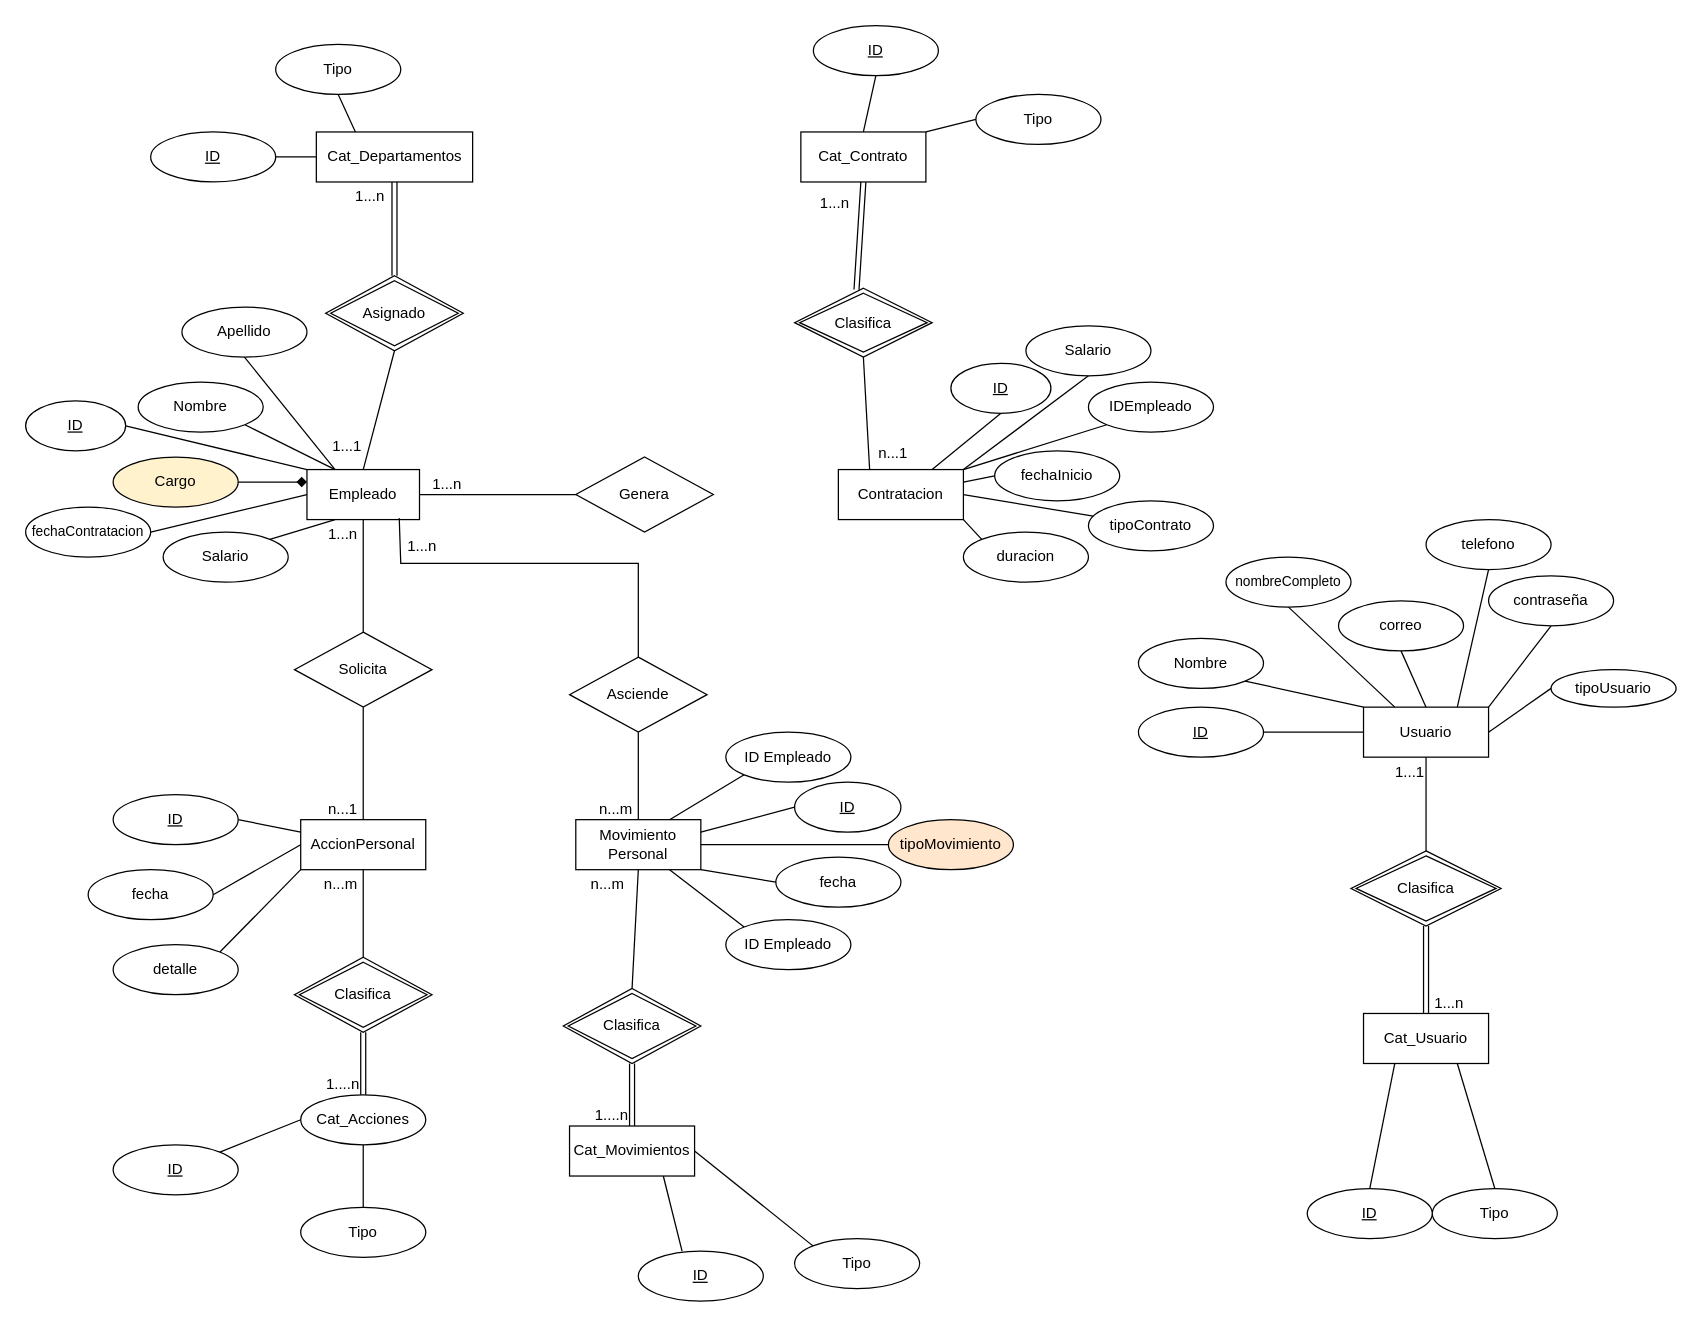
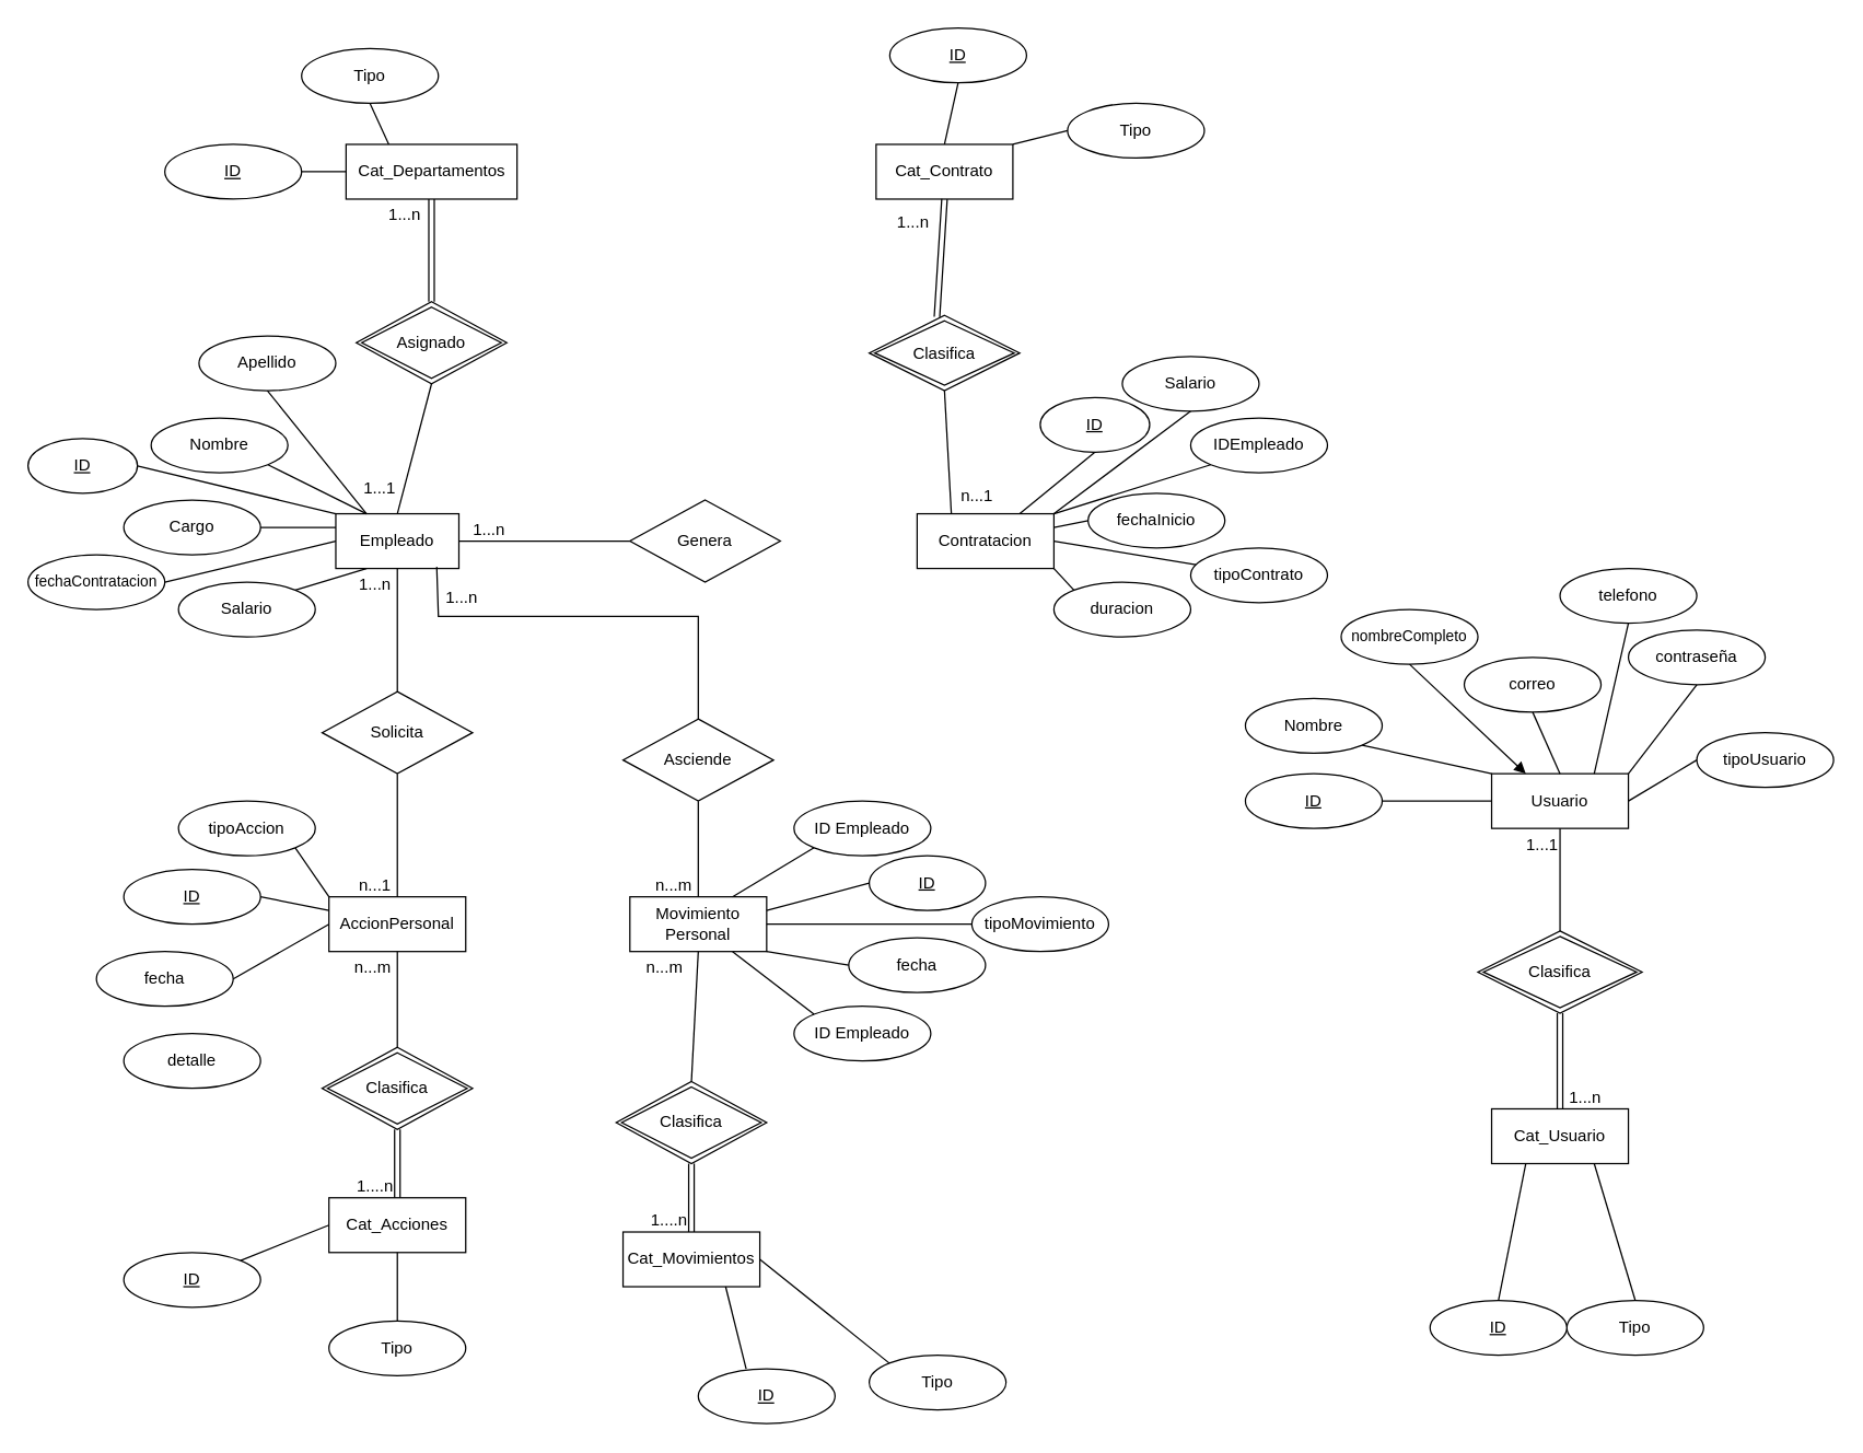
- <mxCell id="9" value="Cargo" style="ellipse;whiteSpace=wrap;html=1;align=center;fillColor=#fff2cc;" vertex="1" parent="1"><mxGeometry x="90" y="365" width="100" height="40" as="geometry" /></mxCell>
+ <mxCell id="9" value="Cargo" style="ellipse;whiteSpace=wrap;html=1;align=center;" vertex="1" parent="1"><mxGeometry x="90" y="365" width="100" height="40" as="geometry" /></mxCell>
- <mxCell id="10" value="" style="endArrow=diamond;html=1;rounded=0;exitX=1;exitY=0.5;exitDx=0;exitDy=0;entryX=0;entryY=0.25;entryDx=0;entryDy=0;" edge="1" parent="1" source="9" target="2"><mxGeometry relative="1" as="geometry"><mxPoint x="200" y="545" as="sourcePoint" /><mxPoint x="143" y="475" as="targetPoint" /></mxGeometry></mxCell>
+ <mxCell id="10" value="" style="endArrow=none;html=1;rounded=0;exitX=1;exitY=0.5;exitDx=0;exitDy=0;entryX=0;entryY=0.25;entryDx=0;entryDy=0;" edge="1" parent="1" source="9" target="2"><mxGeometry relative="1" as="geometry"><mxPoint x="200" y="545" as="sourcePoint" /><mxPoint x="143" y="475" as="targetPoint" /></mxGeometry></mxCell>
- <mxCell id="120" value="tipoUsuario" style="ellipse;whiteSpace=wrap;html=1;align=center;" vertex="1" parent="1"><mxGeometry x="1240" y="535" width="100" height="30" as="geometry" /></mxCell>
+ <mxCell id="120" value="tipoUsuario" style="ellipse;whiteSpace=wrap;html=1;align=center;" vertex="1" parent="1"><mxGeometry x="1240" y="535" width="100" height="40" as="geometry" /></mxCell>
- <mxCell id="113" value="" style="endArrow=none;html=1;rounded=0;exitX=0.5;exitY=1;exitDx=0;exitDy=0;entryX=0.25;entryY=0;entryDx=0;entryDy=0;" edge="1" parent="1" source="112" target="106"><mxGeometry relative="1" as="geometry"><mxPoint x="1385" y="395" as="sourcePoint" /><mxPoint x="1180" y="605" as="targetPoint" /></mxGeometry></mxCell>
+ <mxCell id="113" value="" style="endArrow=block;html=1;rounded=0;exitX=0.5;exitY=1;exitDx=0;exitDy=0;entryX=0.25;entryY=0;entryDx=0;entryDy=0;" edge="1" parent="1" source="112" target="106"><mxGeometry relative="1" as="geometry"><mxPoint x="1385" y="395" as="sourcePoint" /><mxPoint x="1180" y="605" as="targetPoint" /></mxGeometry></mxCell>
+ <mxCell id="23" value="tipoAccion" style="ellipse;whiteSpace=wrap;html=1;align=center;" vertex="1" parent="1"><mxGeometry x="130" y="585" width="100" height="40" as="geometry" /></mxCell>
+ <mxCell id="24" value="" style="endArrow=none;html=1;rounded=0;exitX=1;exitY=1;exitDx=0;exitDy=0;entryX=0;entryY=0;entryDx=0;entryDy=0;" edge="1" parent="1" source="23" target="18"><mxGeometry relative="1" as="geometry"><mxPoint x="240" y="845" as="sourcePoint" /><mxPoint x="183" y="775" as="targetPoint" /></mxGeometry></mxCell>
- <mxCell id="83" value="tipoMovimiento" style="ellipse;whiteSpace=wrap;html=1;align=center;fillColor=#ffe6cc;" vertex="1" parent="1"><mxGeometry x="710" y="655" width="100" height="40" as="geometry" /></mxCell>
+ <mxCell id="83" value="tipoMovimiento" style="ellipse;whiteSpace=wrap;html=1;align=center;" vertex="1" parent="1"><mxGeometry x="710" y="655" width="100" height="40" as="geometry" /></mxCell>
- <mxCell id="28" value="" style="endArrow=none;html=1;rounded=0;exitX=1;exitY=0;exitDx=0;exitDy=0;entryX=0;entryY=1;entryDx=0;entryDy=0;" edge="1" parent="1" source="27" target="18"><mxGeometry relative="1" as="geometry"><mxPoint x="150" y="1045" as="sourcePoint" /><mxPoint x="160" y="815" as="targetPoint" /></mxGeometry></mxCell>
- <mxCell id="29" value="Cat_Acciones" style="ellipse;whiteSpace=wrap;html=1;align=center;" vertex="1" parent="1"><mxGeometry x="240" y="875" width="100" height="40" as="geometry" /></mxCell>
+ <mxCell id="29" value="Cat_Acciones" style="whiteSpace=wrap;html=1;align=center;" vertex="1" parent="1"><mxGeometry x="240" y="875" width="100" height="40" as="geometry" /></mxCell>
